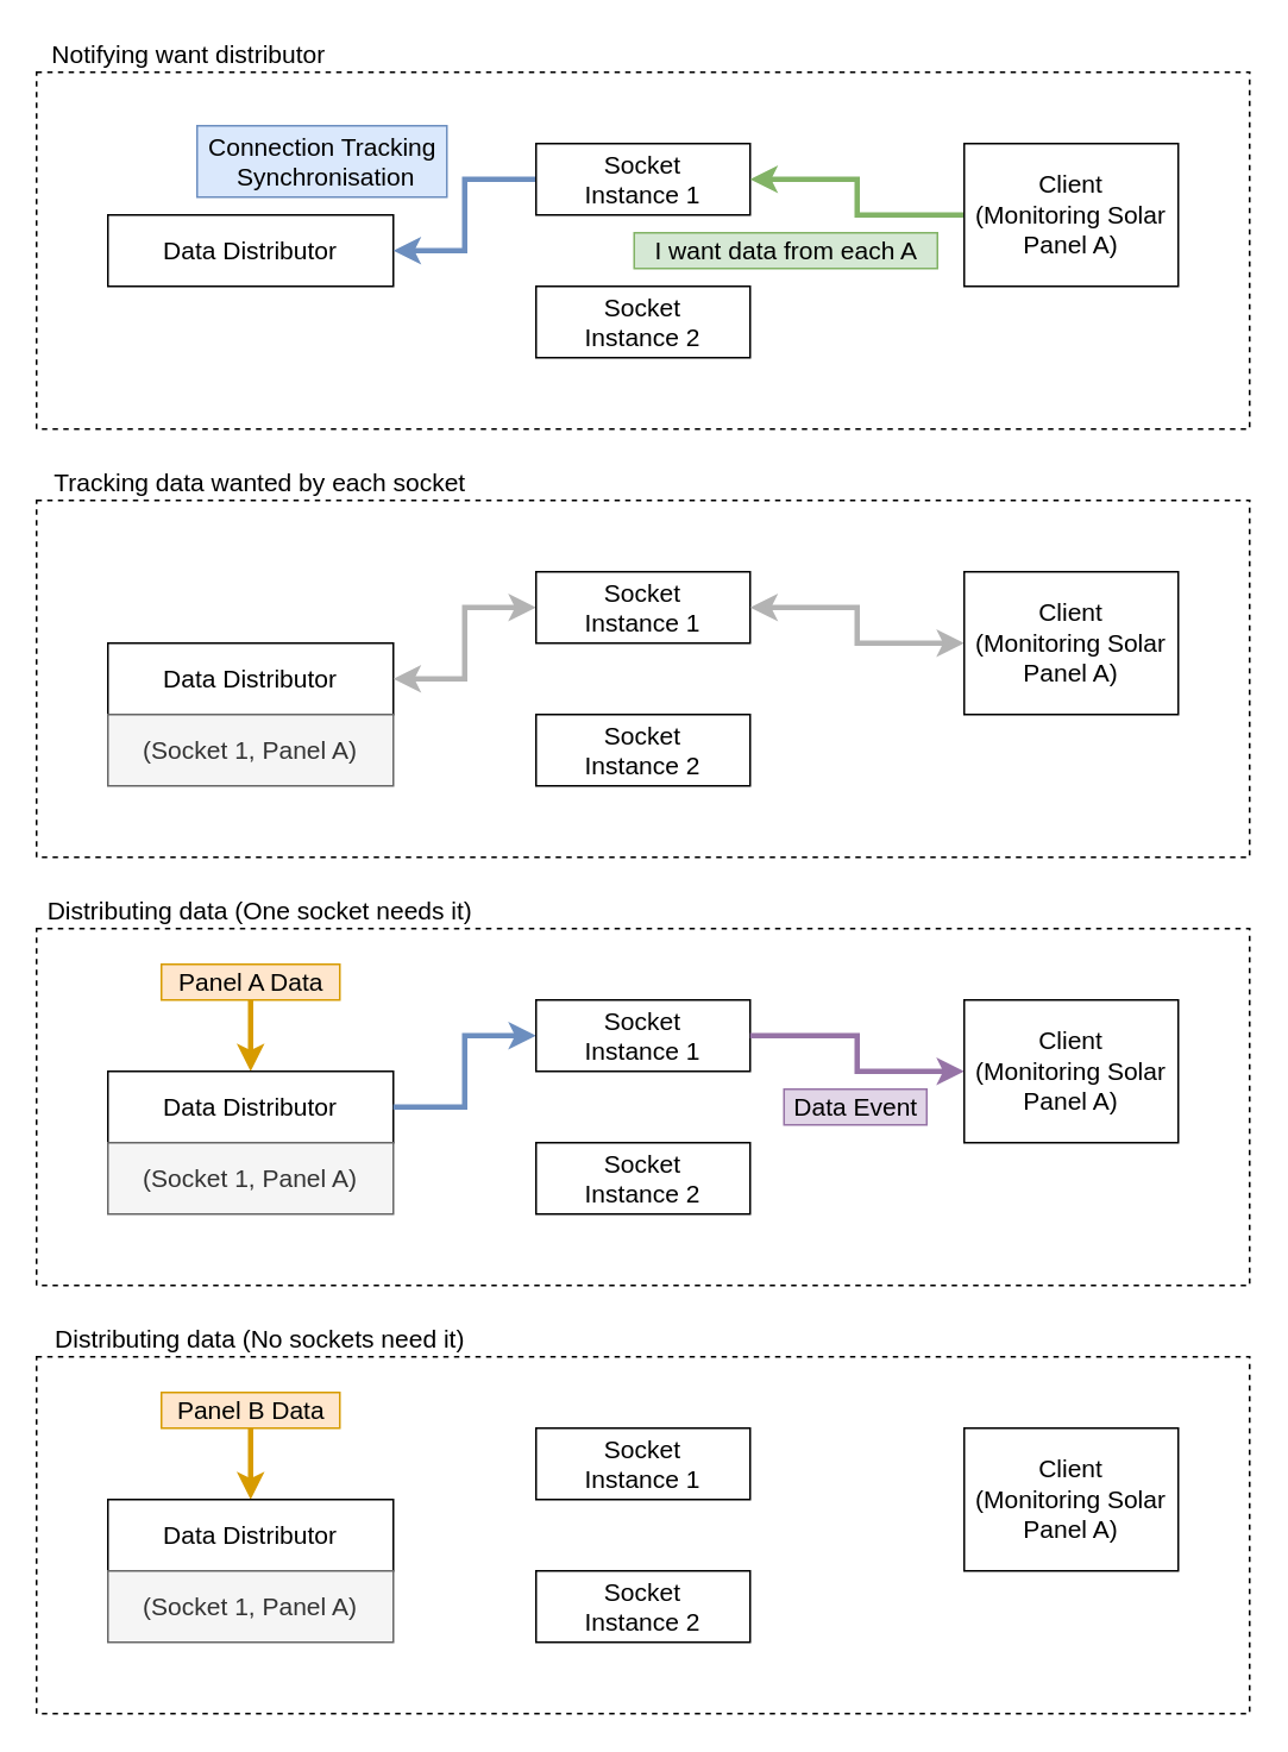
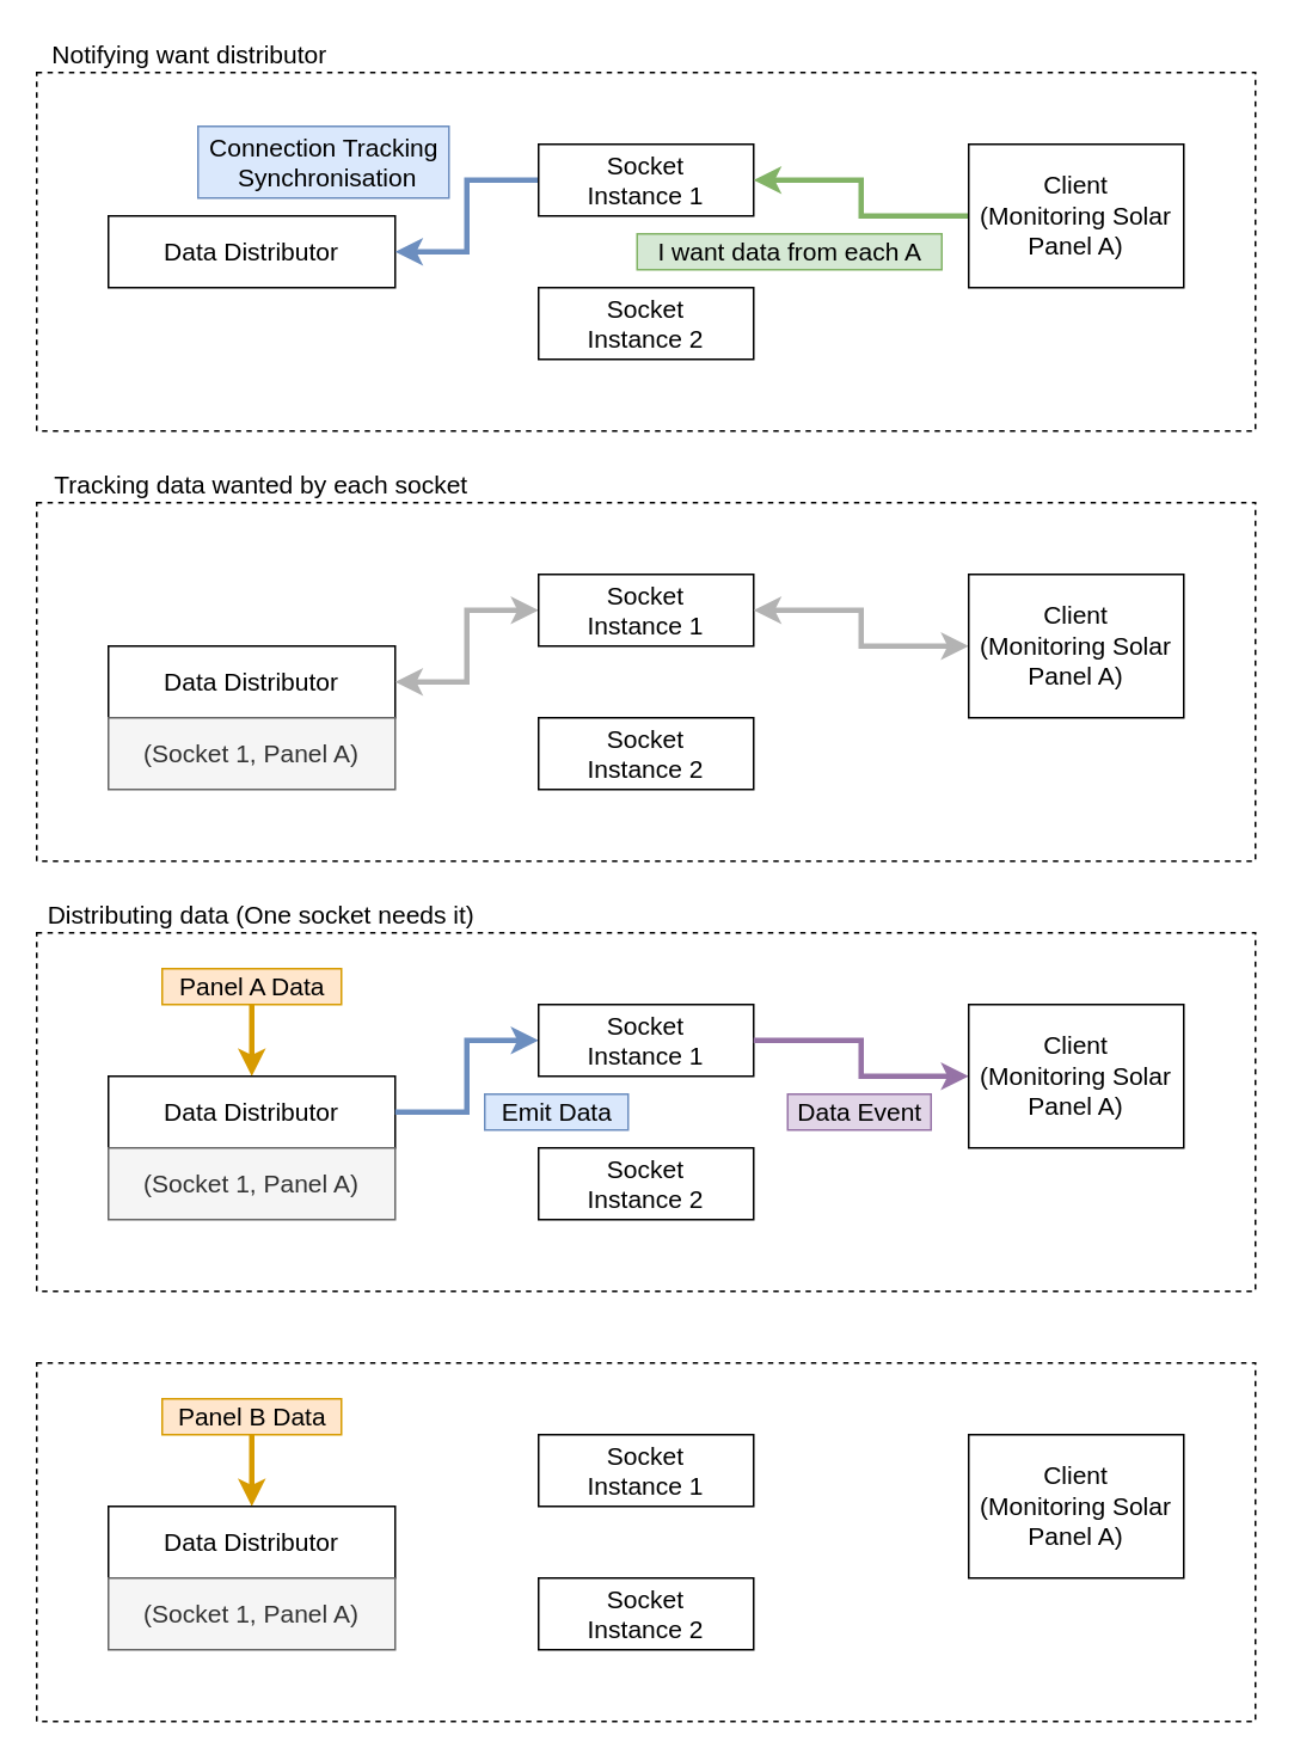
+ <mxCell id="33" value="Emit Data" style="text;html=1;align=center;verticalAlign=middle;resizable=0;points=[];autosize=1;fontSize=14;fillColor=#dae8fc;strokeColor=#6c8ebf;" parent="1" vertex="1"><mxGeometry x="270" y="610" width="80" height="20" as="geometry" /></mxCell>
- <mxCell id="40" value="Distributing data (No sockets need it)" style="text;html=1;align=center;verticalAlign=middle;resizable=0;points=[];autosize=1;fontSize=14;" parent="1" vertex="1"><mxGeometry x="20" y="740" width="250" height="20" as="geometry" /></mxCell>
